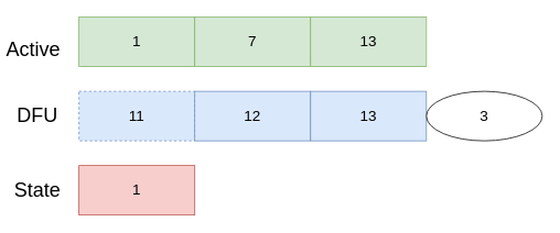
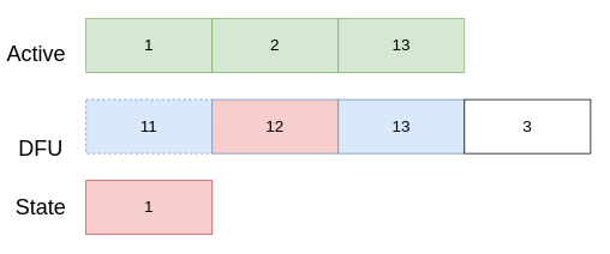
- <mxCell id="3" value="&lt;font style=&quot;font-size: 18px&quot;&gt;7&lt;/font&gt;" style="rounded=0;whiteSpace=wrap;html=1;fillColor=#d5e8d4;strokeColor=#82b366;" parent="1" vertex="1"><mxGeometry x="235" y="20" width="140" height="60" as="geometry" /></mxCell>
+ <mxCell id="3" value="&lt;font style=&quot;font-size: 18px&quot;&gt;2&lt;/font&gt;" style="rounded=0;whiteSpace=wrap;html=1;fillColor=#d5e8d4;strokeColor=#82b366;" parent="1" vertex="1"><mxGeometry x="235" y="20" width="140" height="60" as="geometry" /></mxCell>
- <mxCell id="11" value="&lt;font style=&quot;font-size: 24px&quot;&gt;DFU&lt;/font&gt;" style="text;html=1;strokeColor=none;fillColor=none;align=center;verticalAlign=middle;whiteSpace=wrap;rounded=0;" parent="1" vertex="1"><mxGeometry x="25" y="130" width="40" height="20" as="geometry" /></mxCell>
+ <mxCell id="11" value="&lt;font style=&quot;font-size: 24px&quot;&gt;DFU&lt;/font&gt;" style="text;html=1;strokeColor=none;fillColor=none;align=center;verticalAlign=middle;whiteSpace=wrap;rounded=0;" parent="1" vertex="1"><mxGeometry x="25" y="155" width="40" height="20" as="geometry" /></mxCell>
- <mxCell id="7" value="&lt;font style=&quot;font-size: 18px&quot;&gt;12&lt;/font&gt;" style="rounded=0;whiteSpace=wrap;html=1;fillColor=#dae8fc;strokeColor=#6c8ebf;" parent="1" vertex="1"><mxGeometry x="235" y="110" width="140" height="60" as="geometry" /></mxCell>
+ <mxCell id="7" value="&lt;font style=&quot;font-size: 18px&quot;&gt;12&lt;/font&gt;" style="rounded=0;whiteSpace=wrap;html=1;fillColor=#f8cecc;strokeColor=#6c8ebf;" parent="1" vertex="1"><mxGeometry x="235" y="110" width="140" height="60" as="geometry" /></mxCell>
- <mxCell id="9" value="&lt;font style=&quot;font-size: 18px&quot;&gt;3&lt;/font&gt;" style="ellipse;whiteSpace=wrap;html=1;" parent="1" vertex="1"><mxGeometry x="515" y="110" width="140" height="60" as="geometry" /></mxCell>
+ <mxCell id="9" value="&lt;font style=&quot;font-size: 18px&quot;&gt;3&lt;/font&gt;" style="rounded=0;whiteSpace=wrap;html=1;" parent="1" vertex="1"><mxGeometry x="515" y="110" width="140" height="60" as="geometry" /></mxCell>
